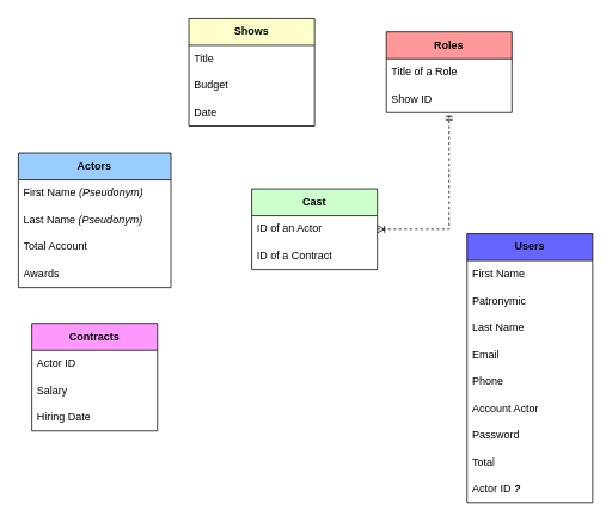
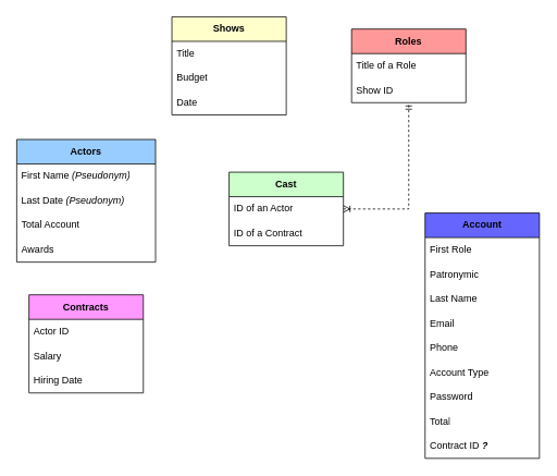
- <mxCell id="4" value="Last Name&amp;nbsp;&lt;span style=&quot;border-color: var(--border-color);&quot;&gt;&lt;i&gt;(Pseudonym)&lt;/i&gt;&lt;/span&gt;" style="text;strokeColor=none;fillColor=none;align=left;verticalAlign=middle;spacingLeft=4;spacingRight=4;overflow=hidden;points=[[0,0.5],[1,0.5]];portConstraint=eastwest;rotatable=0;whiteSpace=wrap;html=1;" vertex="1" parent="2"><mxGeometry y="60" width="170" height="30" as="geometry" /></mxCell>
+ <mxCell id="4" value="Last Date&amp;nbsp;&lt;span style=&quot;border-color: var(--border-color);&quot;&gt;&lt;i&gt;(Pseudonym)&lt;/i&gt;&lt;/span&gt;" style="text;strokeColor=none;fillColor=none;align=left;verticalAlign=middle;spacingLeft=4;spacingRight=4;overflow=hidden;points=[[0,0.5],[1,0.5]];portConstraint=eastwest;rotatable=0;whiteSpace=wrap;html=1;" vertex="1" parent="2"><mxGeometry y="60" width="170" height="30" as="geometry" /></mxCell>
- <mxCell id="7" value="&lt;b&gt;Users&lt;/b&gt;" style="swimlane;fontStyle=0;childLayout=stackLayout;horizontal=1;startSize=30;horizontalStack=0;resizeParent=1;resizeParentMax=0;resizeLast=0;collapsible=1;marginBottom=0;whiteSpace=wrap;html=1;fillColor=#6666FF;" vertex="1" parent="1"><mxGeometry x="520" y="260" width="140" height="300" as="geometry" /></mxCell>
+ <mxCell id="7" value="&lt;b&gt;Account&lt;/b&gt;" style="swimlane;fontStyle=0;childLayout=stackLayout;horizontal=1;startSize=30;horizontalStack=0;resizeParent=1;resizeParentMax=0;resizeLast=0;collapsible=1;marginBottom=0;whiteSpace=wrap;html=1;fillColor=#6666FF;" vertex="1" parent="1"><mxGeometry x="520" y="260" width="140" height="300" as="geometry" /></mxCell>
- <mxCell id="8" value="First Name&amp;nbsp;" style="text;strokeColor=none;fillColor=none;align=left;verticalAlign=middle;spacingLeft=4;spacingRight=4;overflow=hidden;points=[[0,0.5],[1,0.5]];portConstraint=eastwest;rotatable=0;whiteSpace=wrap;html=1;" vertex="1" parent="7"><mxGeometry y="30" width="140" height="30" as="geometry" /></mxCell>
+ <mxCell id="8" value="First Role&amp;nbsp;" style="text;strokeColor=none;fillColor=none;align=left;verticalAlign=middle;spacingLeft=4;spacingRight=4;overflow=hidden;points=[[0,0.5],[1,0.5]];portConstraint=eastwest;rotatable=0;whiteSpace=wrap;html=1;" vertex="1" parent="7"><mxGeometry y="30" width="140" height="30" as="geometry" /></mxCell>
- <mxCell id="13" value="Account Actor" style="text;strokeColor=none;fillColor=none;align=left;verticalAlign=middle;spacingLeft=4;spacingRight=4;overflow=hidden;points=[[0,0.5],[1,0.5]];portConstraint=eastwest;rotatable=0;whiteSpace=wrap;html=1;" vertex="1" parent="7"><mxGeometry y="180" width="140" height="30" as="geometry" /></mxCell>
+ <mxCell id="13" value="Account Type" style="text;strokeColor=none;fillColor=none;align=left;verticalAlign=middle;spacingLeft=4;spacingRight=4;overflow=hidden;points=[[0,0.5],[1,0.5]];portConstraint=eastwest;rotatable=0;whiteSpace=wrap;html=1;" vertex="1" parent="7"><mxGeometry y="180" width="140" height="30" as="geometry" /></mxCell>
- <mxCell id="16" value="Actor ID &lt;b&gt;&lt;i&gt;?&lt;/i&gt;&lt;/b&gt;" style="text;strokeColor=none;fillColor=none;align=left;verticalAlign=middle;spacingLeft=4;spacingRight=4;overflow=hidden;points=[[0,0.5],[1,0.5]];portConstraint=eastwest;rotatable=0;whiteSpace=wrap;html=1;" vertex="1" parent="7"><mxGeometry y="270" width="140" height="30" as="geometry" /></mxCell>
+ <mxCell id="16" value="Contract ID &lt;b&gt;&lt;i&gt;?&lt;/i&gt;&lt;/b&gt;" style="text;strokeColor=none;fillColor=none;align=left;verticalAlign=middle;spacingLeft=4;spacingRight=4;overflow=hidden;points=[[0,0.5],[1,0.5]];portConstraint=eastwest;rotatable=0;whiteSpace=wrap;html=1;" vertex="1" parent="7"><mxGeometry y="270" width="140" height="30" as="geometry" /></mxCell>
